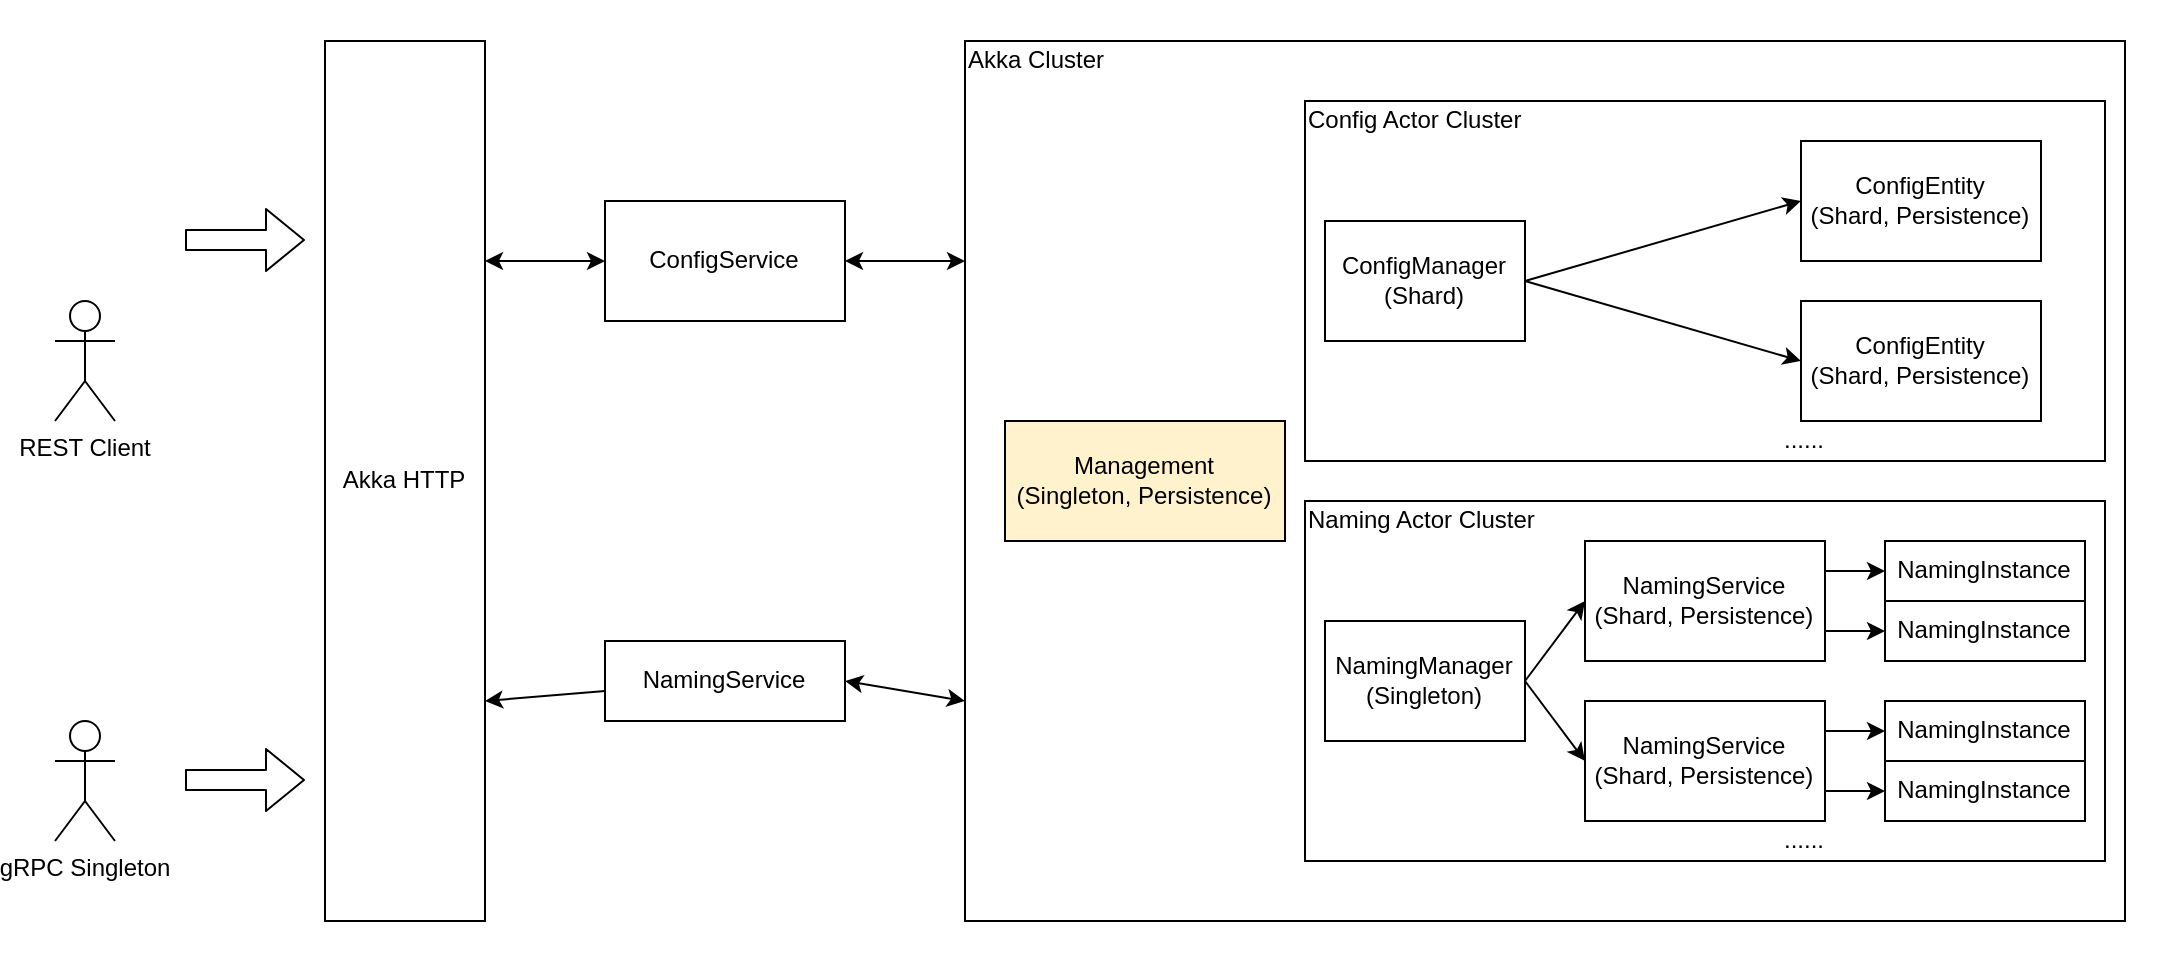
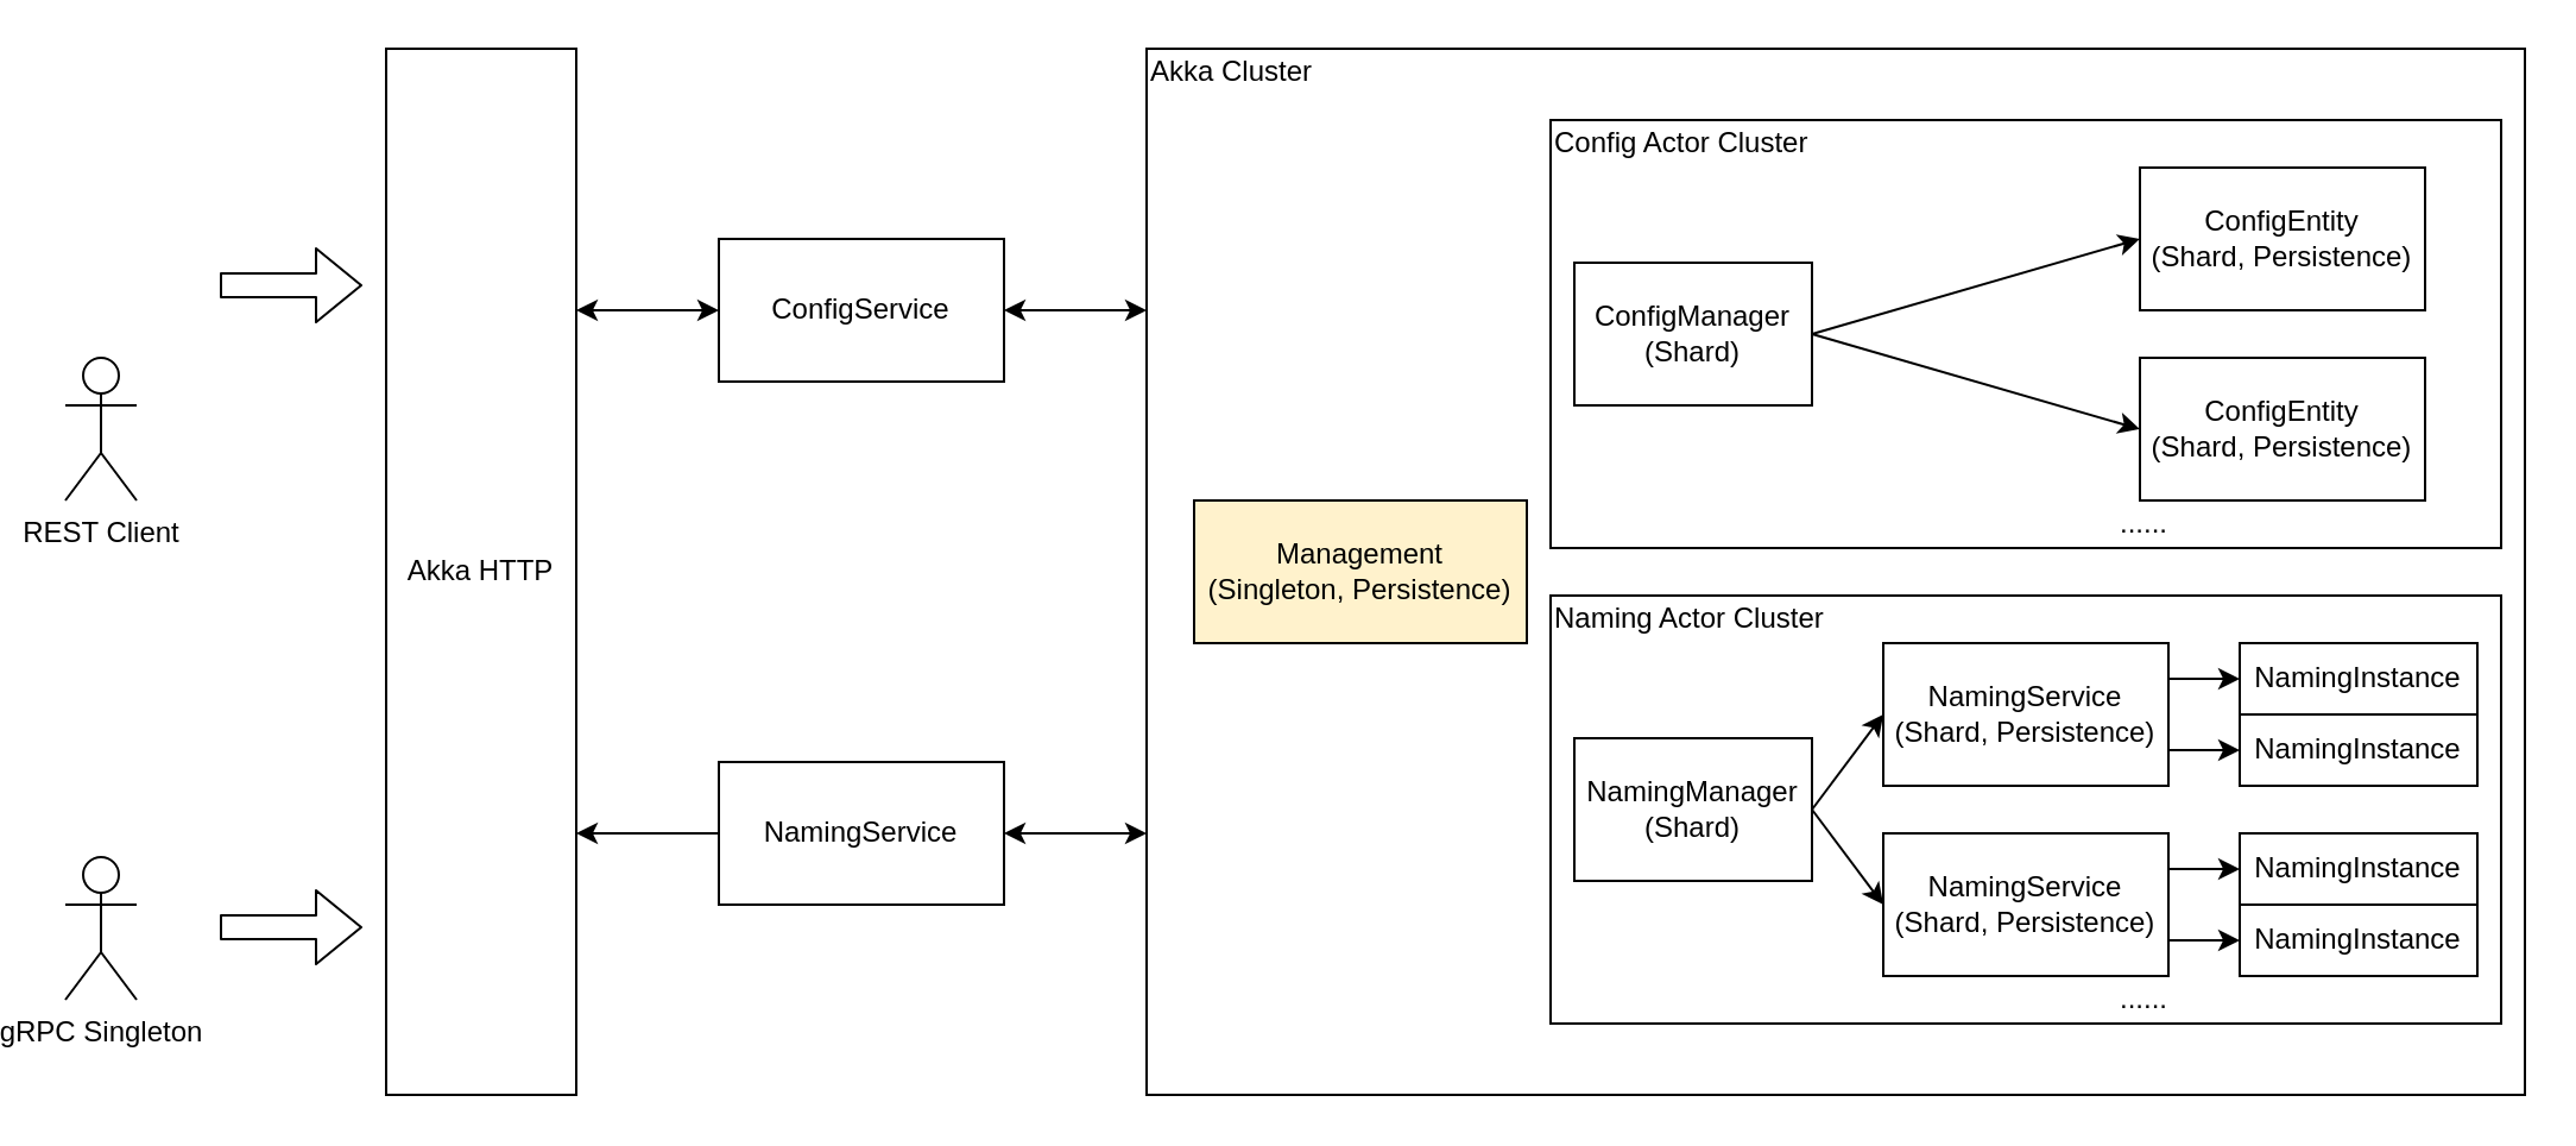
- <mxCell id="28" value="NamingService" style="rounded=0;whiteSpace=wrap;html=1;" parent="1" vertex="1"><mxGeometry x="295" y="320" width="120" height="40" as="geometry" /></mxCell>
+ <mxCell id="28" value="NamingService" style="rounded=0;whiteSpace=wrap;html=1;" parent="1" vertex="1"><mxGeometry x="295" y="320" width="120" height="60" as="geometry" /></mxCell>
- <mxCell id="11" value="NamingManager&lt;br&gt;(Singleton)" style="rounded=0;whiteSpace=wrap;html=1;" parent="1" vertex="1"><mxGeometry x="655" y="310" width="100" height="60" as="geometry" /></mxCell>
+ <mxCell id="11" value="NamingManager&lt;br&gt;(Shard)" style="rounded=0;whiteSpace=wrap;html=1;" parent="1" vertex="1"><mxGeometry x="655" y="310" width="100" height="60" as="geometry" /></mxCell>
